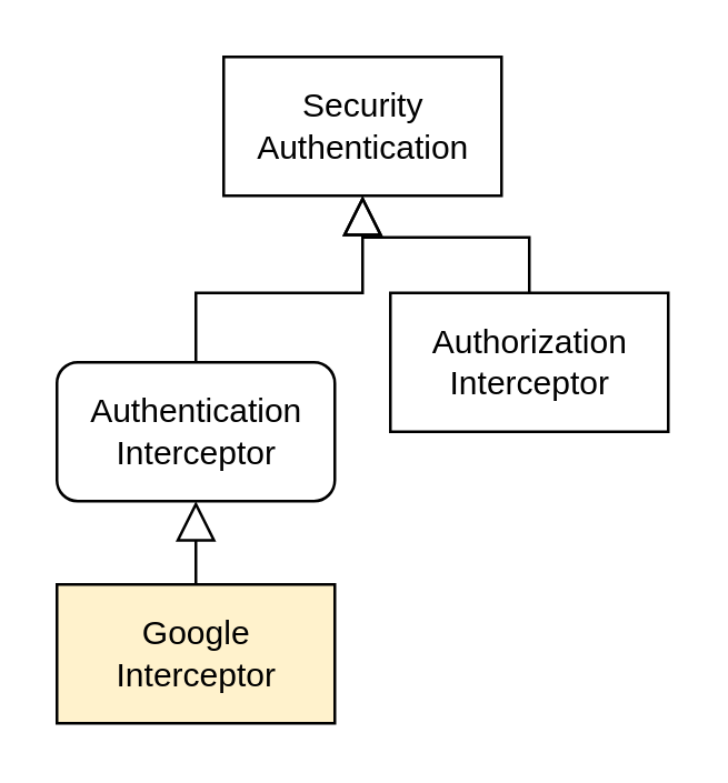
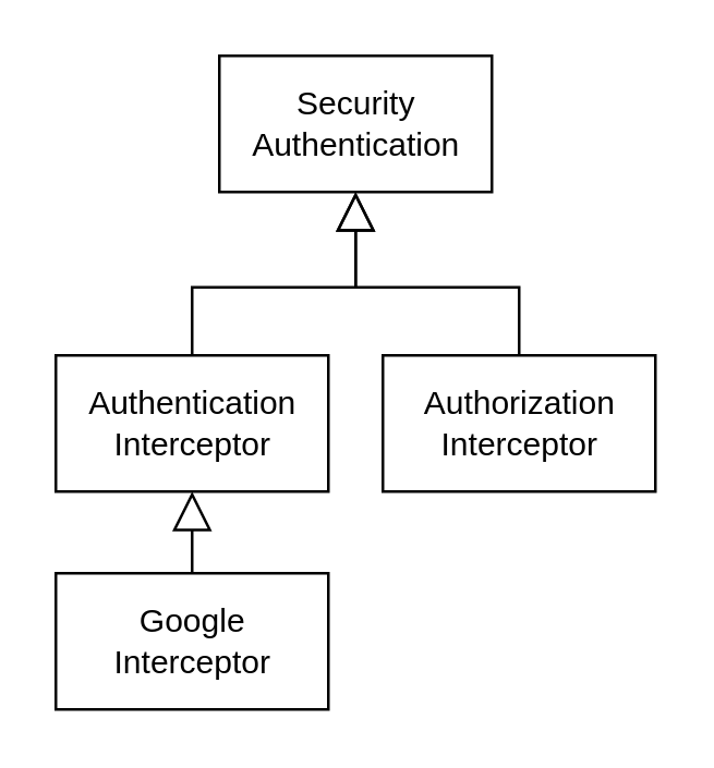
- <mxCell id="8" value="Authorization&lt;br&gt;Interceptor" style="html=1;" parent="1" vertex="1"><mxGeometry x="140" y="105" width="100" height="50" as="geometry" /></mxCell>
+ <mxCell id="8" value="Authorization&lt;br&gt;Interceptor" style="html=1;" parent="1" vertex="1"><mxGeometry x="140" y="130" width="100" height="50" as="geometry" /></mxCell>
- <mxCell id="6" value="Authentication&lt;br&gt;Interceptor" style="html=1;rounded=1;" parent="1" vertex="1"><mxGeometry x="20" y="130" width="100" height="50" as="geometry" /></mxCell>
+ <mxCell id="6" value="Authentication&lt;br&gt;Interceptor" style="html=1;" parent="1" vertex="1"><mxGeometry x="20" y="130" width="100" height="50" as="geometry" /></mxCell>
- <mxCell id="4" value="Google&lt;br&gt;Interceptor" style="html=1;fillColor=#fff2cc;" parent="1" vertex="1"><mxGeometry x="20" y="210" width="100" height="50" as="geometry" /></mxCell>
+ <mxCell id="4" value="Google&lt;br&gt;Interceptor" style="html=1;" parent="1" vertex="1"><mxGeometry x="20" y="210" width="100" height="50" as="geometry" /></mxCell>
